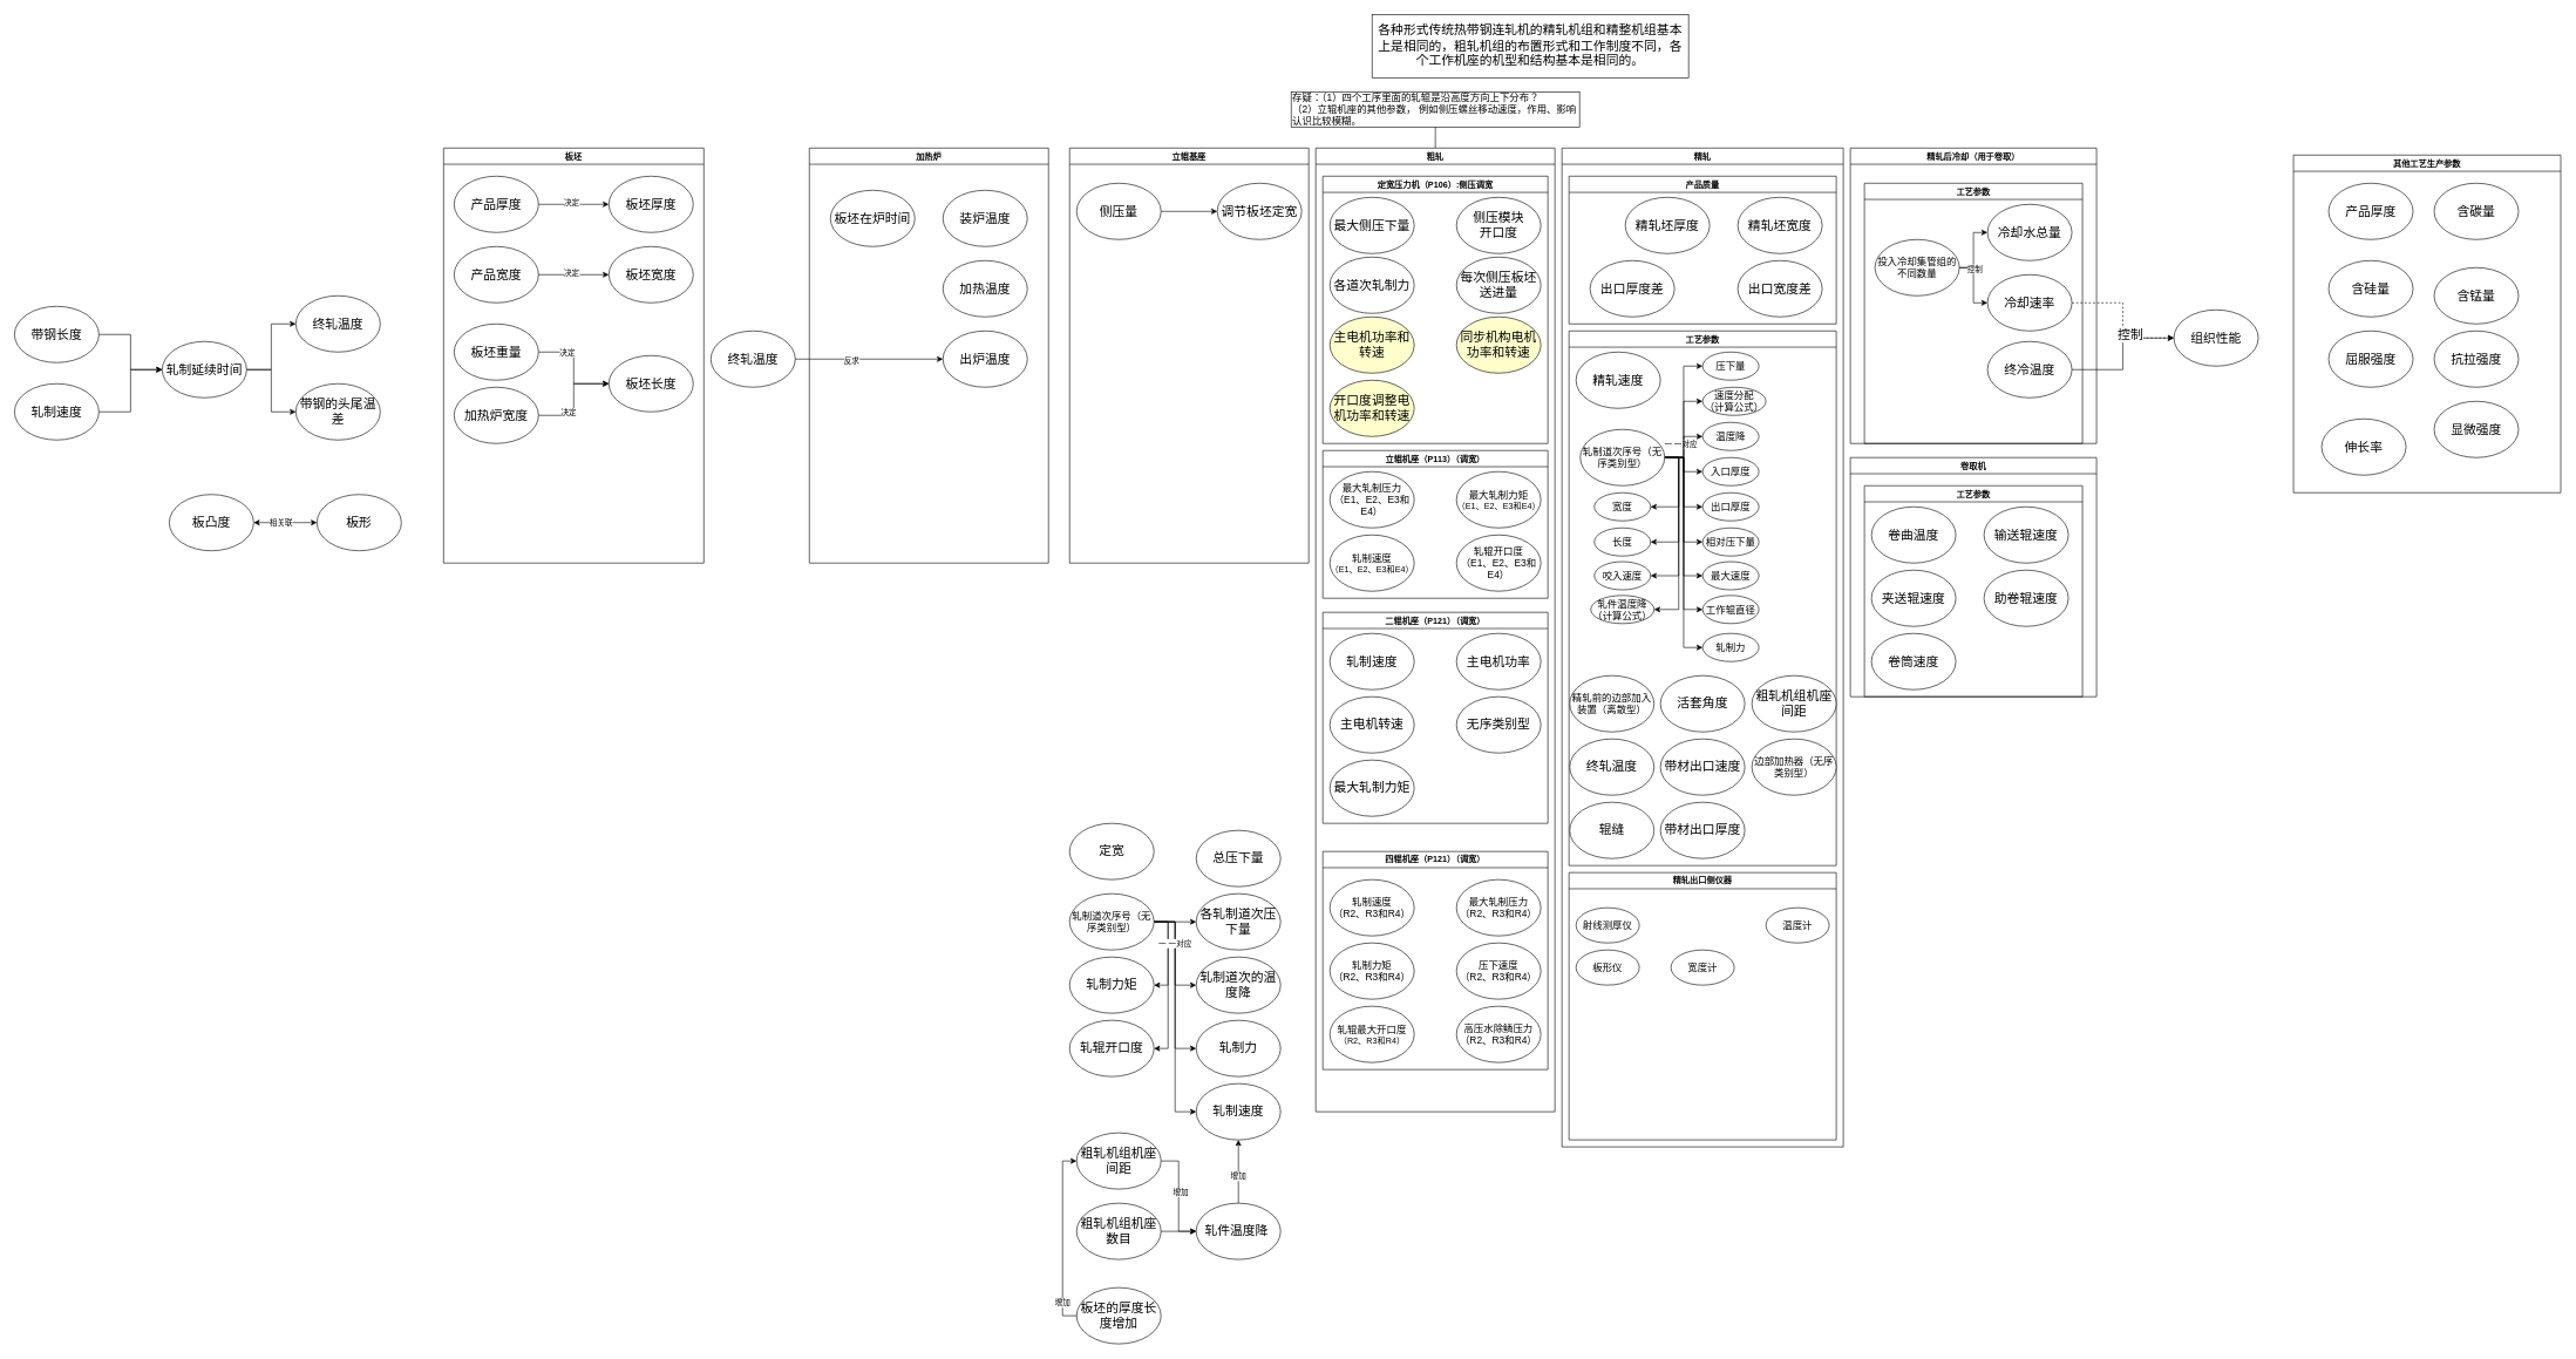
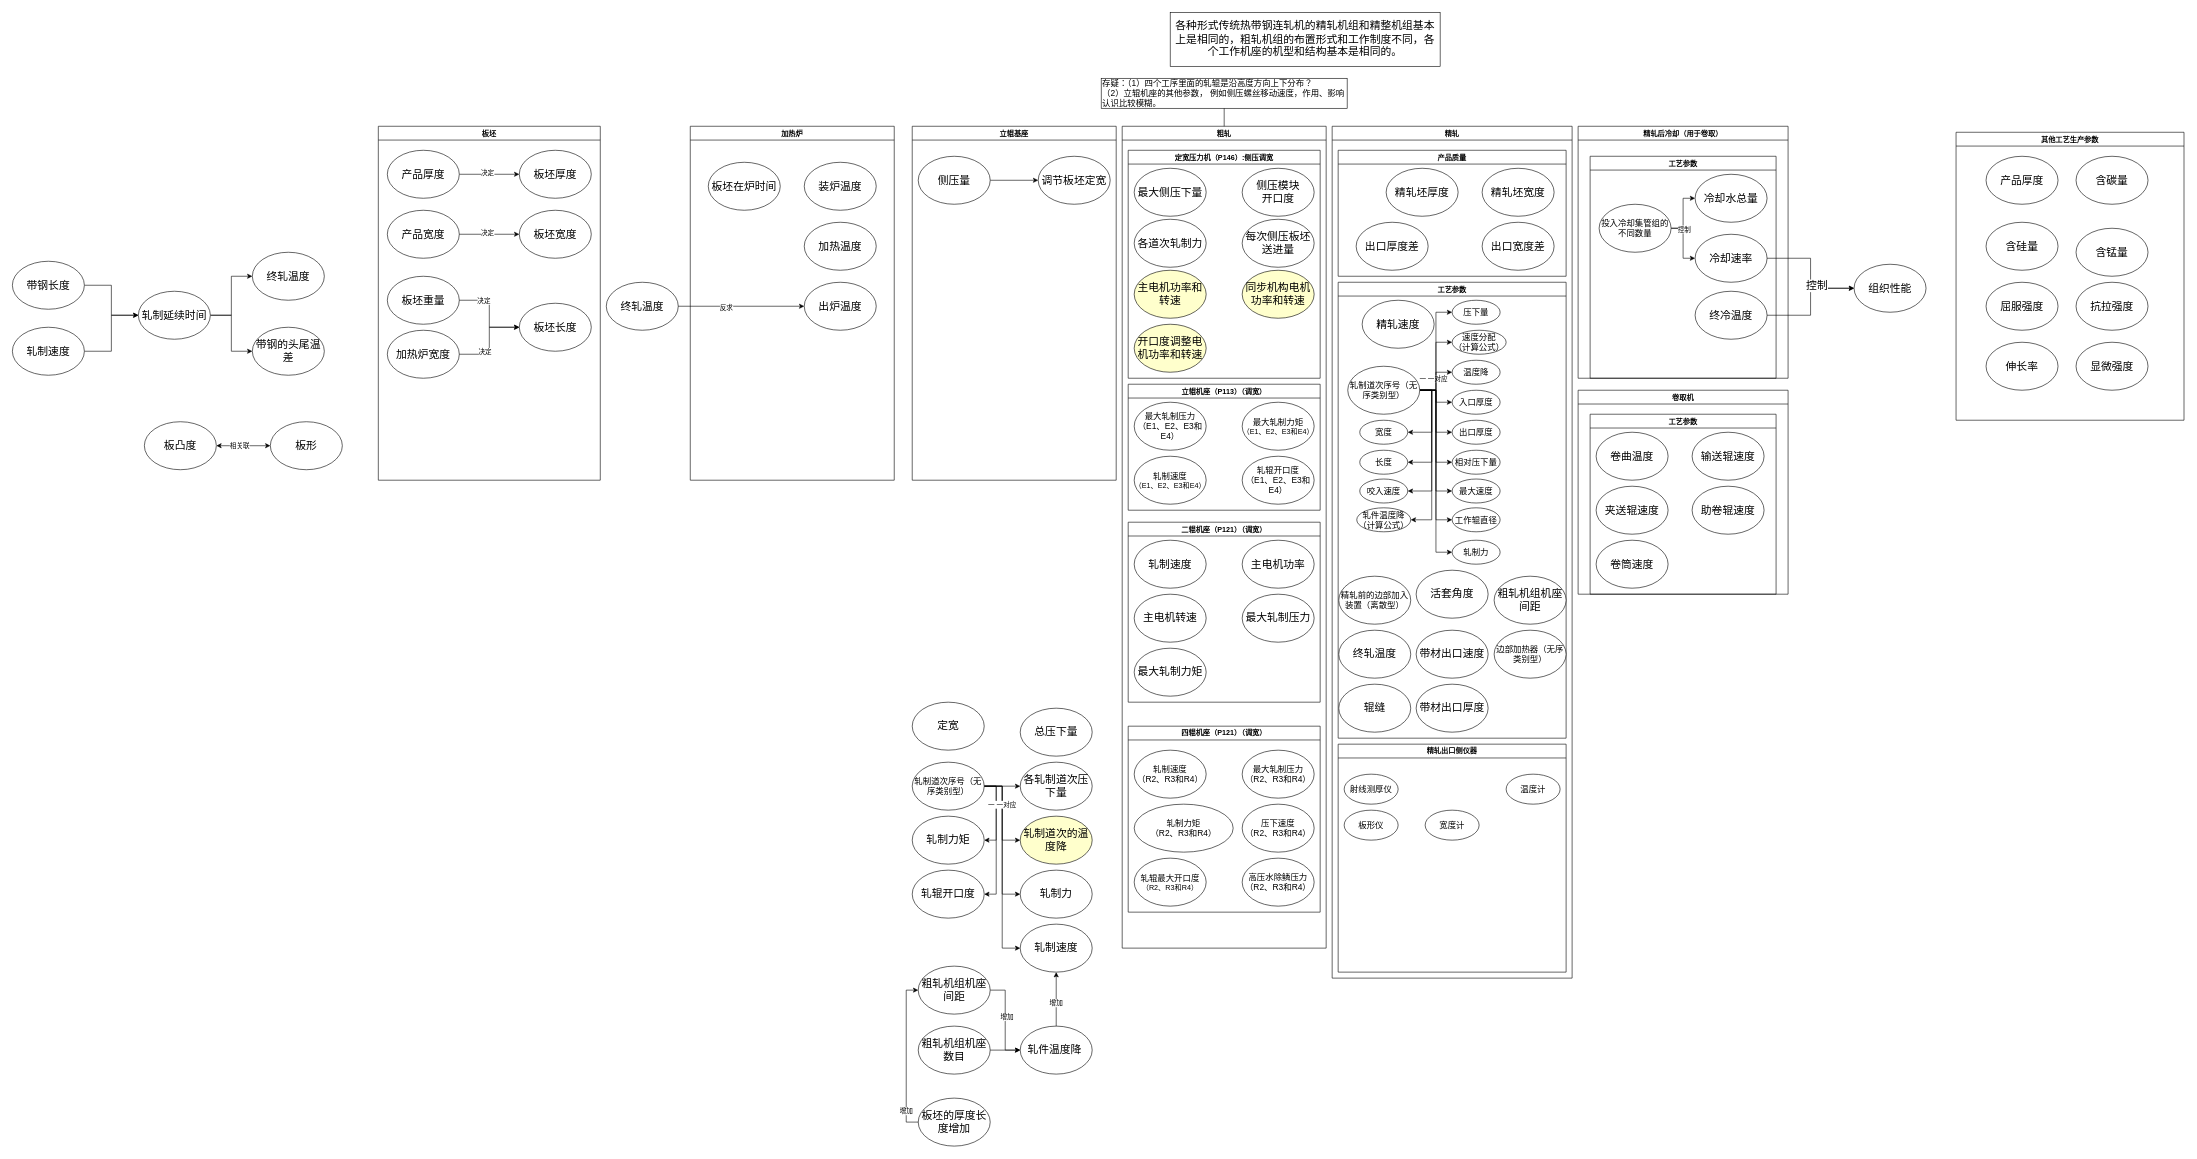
- <mxCell id="17" value="定宽压力机（P106）:侧压调宽" style="swimlane;whiteSpace=wrap;html=1;" parent="16" vertex="1"><mxGeometry x="10" y="40" width="320" height="380" as="geometry" /></mxCell>
+ <mxCell id="17" value="定宽压力机（P146）:侧压调宽" style="swimlane;whiteSpace=wrap;html=1;" parent="16" vertex="1"><mxGeometry x="10" y="40" width="320" height="380" as="geometry" /></mxCell>
- <mxCell id="116" style="edgeStyle=orthogonalEdgeStyle;rounded=0;orthogonalLoop=1;jettySize=auto;html=1;exitX=1;exitY=0.5;exitDx=0;exitDy=0;entryX=0;entryY=0.5;entryDx=0;entryDy=0;dashed=1;" parent="1" source="99" target="115" edge="1"><mxGeometry relative="1" as="geometry" /></mxCell>
+ <mxCell id="116" style="edgeStyle=orthogonalEdgeStyle;rounded=0;orthogonalLoop=1;jettySize=auto;html=1;exitX=1;exitY=0.5;exitDx=0;exitDy=0;entryX=0;entryY=0.5;entryDx=0;entryDy=0;" parent="1" source="99" target="115" edge="1"><mxGeometry relative="1" as="geometry" /></mxCell>
- <mxCell id="55" value="&lt;span style=&quot;font-size: 18px;&quot;&gt;精轧速度&lt;/span&gt;" style="ellipse;whiteSpace=wrap;html=1;" parent="54" vertex="1"><mxGeometry x="10" y="30" width="120" height="80" as="geometry" /></mxCell>
+ <mxCell id="55" value="&lt;span style=&quot;font-size: 18px;&quot;&gt;精轧速度&lt;/span&gt;" style="ellipse;whiteSpace=wrap;html=1;" parent="54" vertex="1"><mxGeometry x="40" y="30" width="120" height="80" as="geometry" /></mxCell>
- <mxCell id="126" value="&lt;span style=&quot;font-size: 18px;&quot;&gt;伸长率&lt;/span&gt;" style="ellipse;whiteSpace=wrap;html=1;" parent="119" vertex="1"><mxGeometry x="40" y="375" width="120" height="80" as="geometry" /></mxCell>
+ <mxCell id="126" value="&lt;span style=&quot;font-size: 18px;&quot;&gt;伸长率&lt;/span&gt;" style="ellipse;whiteSpace=wrap;html=1;" parent="119" vertex="1"><mxGeometry x="50" y="350" width="120" height="80" as="geometry" /></mxCell>
- <mxCell id="91" value="&lt;font style=&quot;font-size: 18px;&quot;&gt;活套角度&lt;/font&gt;" style="ellipse;whiteSpace=wrap;html=1;" parent="54" vertex="1"><mxGeometry x="130" y="490" width="120" height="80" as="geometry" /></mxCell>
+ <mxCell id="91" value="&lt;font style=&quot;font-size: 18px;&quot;&gt;活套角度&lt;/font&gt;" style="ellipse;whiteSpace=wrap;html=1;" parent="54" vertex="1"><mxGeometry x="130" y="480" width="120" height="80" as="geometry" /></mxCell>
- <mxCell id="34" value="&lt;font style=&quot;&quot;&gt;&lt;font style=&quot;font-size: 18px;&quot;&gt;无序类别型&lt;/font&gt;&lt;br&gt;&lt;/font&gt;" style="ellipse;whiteSpace=wrap;html=1;" vertex="1" parent="30"><mxGeometry x="190" y="120" width="120" height="80" as="geometry" /></mxCell>
+ <mxCell id="34" value="&lt;font style=&quot;&quot;&gt;&lt;font style=&quot;font-size: 18px;&quot;&gt;最大轧制压力&lt;/font&gt;&lt;br&gt;&lt;/font&gt;" style="ellipse;whiteSpace=wrap;html=1;" vertex="1" parent="30"><mxGeometry x="190" y="120" width="120" height="80" as="geometry" /></mxCell>
- <mxCell id="39" value="&lt;font style=&quot;font-size: 14px;&quot;&gt;轧制力矩&lt;br&gt;（R2、R3和R4）&lt;br&gt;&lt;/font&gt;" style="ellipse;whiteSpace=wrap;html=1;" vertex="1" parent="36"><mxGeometry x="10" y="130" width="120" height="80" as="geometry" /></mxCell>
+ <mxCell id="39" value="&lt;font style=&quot;font-size: 14px;&quot;&gt;轧制力矩&lt;br&gt;（R2、R3和R4）&lt;br&gt;&lt;/font&gt;" style="ellipse;whiteSpace=wrap;html=1;" vertex="1" parent="36"><mxGeometry x="10" y="130" width="165" height="80" as="geometry" /></mxCell>
- <mxCell id="171" value="&lt;span style=&quot;font-size: 18px;&quot;&gt;轧制道次的温度降&lt;/span&gt;" style="ellipse;whiteSpace=wrap;html=1;" parent="1" vertex="1"><mxGeometry x="1700" y="1360" width="120" height="80" as="geometry" /></mxCell>
+ <mxCell id="171" value="&lt;span style=&quot;font-size: 18px;&quot;&gt;轧制道次的温度降&lt;/span&gt;" style="ellipse;whiteSpace=wrap;html=1;fillColor=#ffffcc;" parent="1" vertex="1"><mxGeometry x="1700" y="1360" width="120" height="80" as="geometry" /></mxCell>
